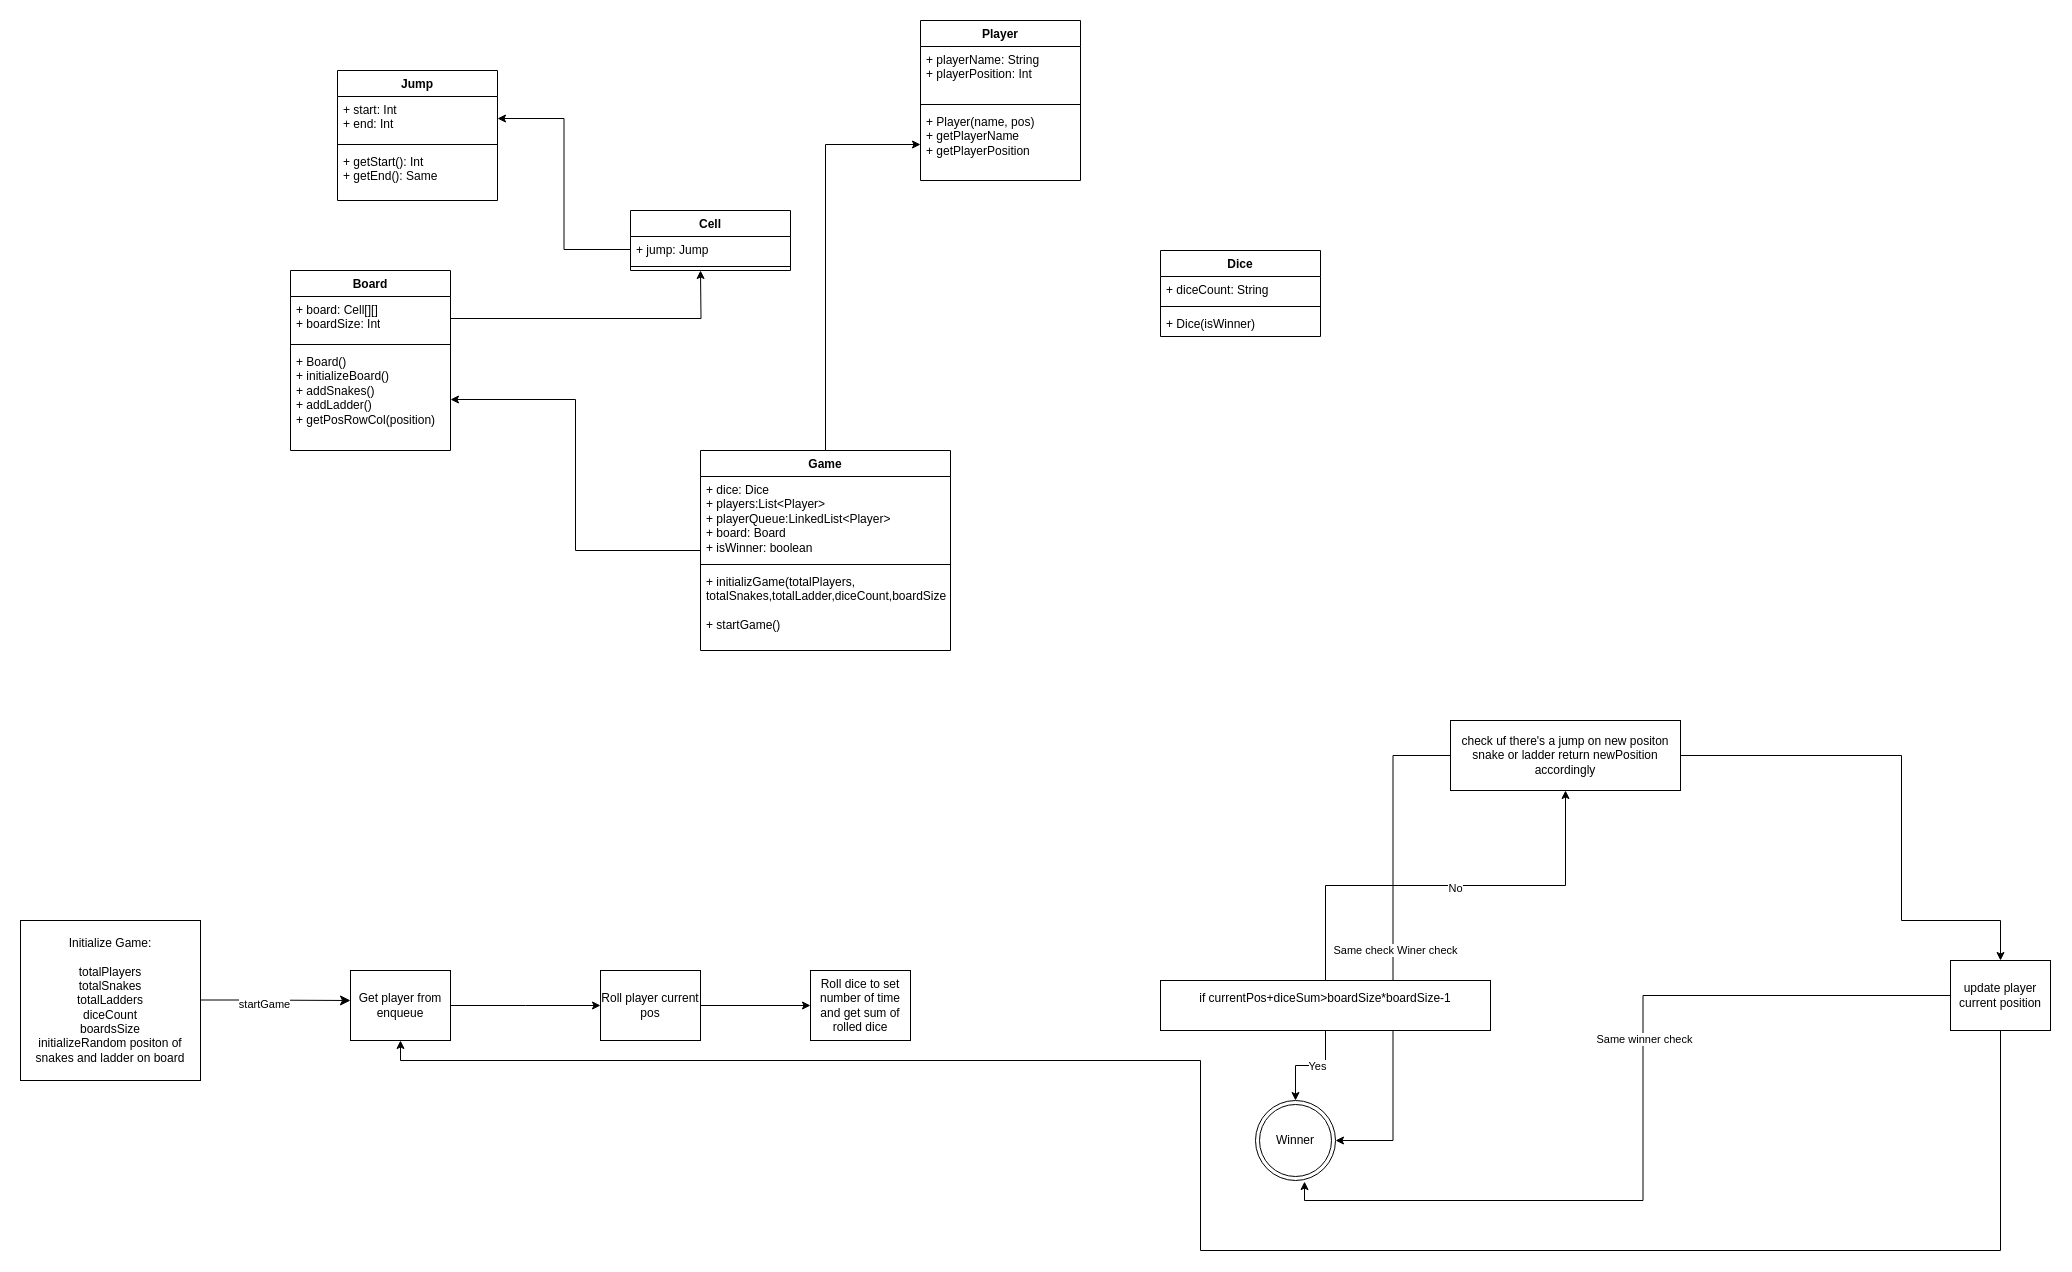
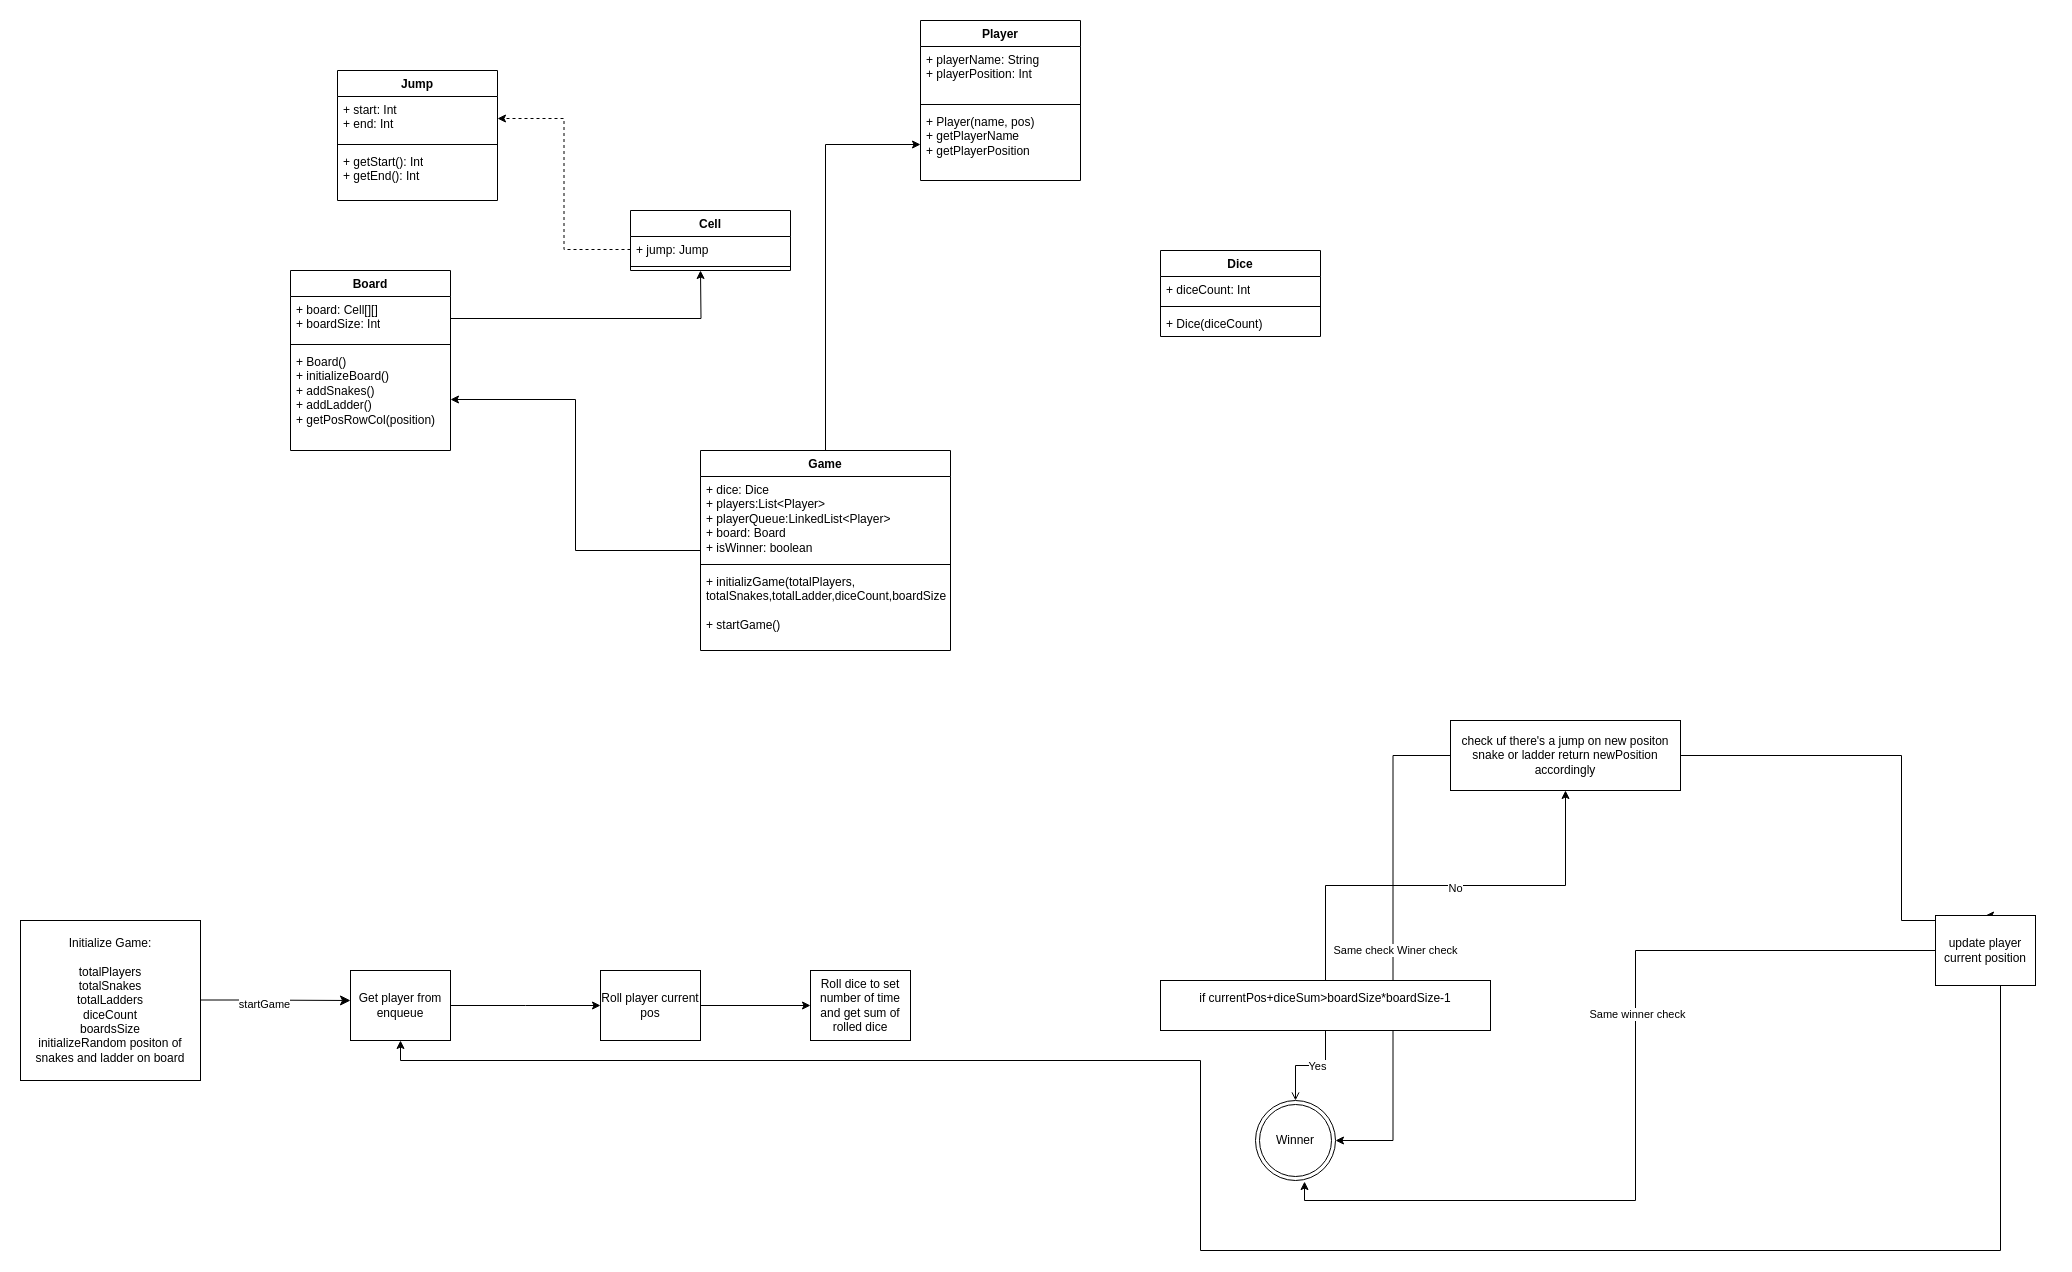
- <mxCell id="16" value="+ getStart(): Int&lt;div&gt;+ getEnd(): Same&lt;/div&gt;" style="text;strokeColor=none;fillColor=none;align=left;verticalAlign=top;spacingLeft=4;spacingRight=4;overflow=hidden;rotatable=0;points=[[0,0.5],[1,0.5]];portConstraint=eastwest;whiteSpace=wrap;html=1;" vertex="1" parent="13"><mxGeometry y="78" width="160" height="52" as="geometry" /></mxCell>
+ <mxCell id="16" value="+ getStart(): Int&lt;div&gt;+ getEnd(): Int&lt;/div&gt;" style="text;strokeColor=none;fillColor=none;align=left;verticalAlign=top;spacingLeft=4;spacingRight=4;overflow=hidden;rotatable=0;points=[[0,0.5],[1,0.5]];portConstraint=eastwest;whiteSpace=wrap;html=1;" vertex="1" parent="13"><mxGeometry y="78" width="160" height="52" as="geometry" /></mxCell>
- <mxCell id="28" style="edgeStyle=orthogonalEdgeStyle;rounded=0;orthogonalLoop=1;jettySize=auto;html=1;entryX=1;entryY=0.5;entryDx=0;entryDy=0;" edge="1" parent="1" source="11" target="14"><mxGeometry relative="1" as="geometry" /></mxCell>
+ <mxCell id="28" style="edgeStyle=orthogonalEdgeStyle;rounded=0;orthogonalLoop=1;jettySize=auto;html=1;entryX=1;entryY=0.5;entryDx=0;entryDy=0;dashed=1;" edge="1" parent="1" source="11" target="14"><mxGeometry relative="1" as="geometry" /></mxCell>
- <mxCell id="7" value="+ diceCount: String" style="text;strokeColor=none;fillColor=none;align=left;verticalAlign=top;spacingLeft=4;spacingRight=4;overflow=hidden;rotatable=0;points=[[0,0.5],[1,0.5]];portConstraint=eastwest;whiteSpace=wrap;html=1;" vertex="1" parent="6"><mxGeometry y="26" width="160" height="26" as="geometry" /></mxCell>
+ <mxCell id="7" value="+ diceCount: Int" style="text;strokeColor=none;fillColor=none;align=left;verticalAlign=top;spacingLeft=4;spacingRight=4;overflow=hidden;rotatable=0;points=[[0,0.5],[1,0.5]];portConstraint=eastwest;whiteSpace=wrap;html=1;" vertex="1" parent="6"><mxGeometry y="26" width="160" height="26" as="geometry" /></mxCell>
- <mxCell id="9" value="+ Dice(isWinner)" style="text;strokeColor=none;fillColor=none;align=left;verticalAlign=top;spacingLeft=4;spacingRight=4;overflow=hidden;rotatable=0;points=[[0,0.5],[1,0.5]];portConstraint=eastwest;whiteSpace=wrap;html=1;" vertex="1" parent="6"><mxGeometry y="60" width="160" height="26" as="geometry" /></mxCell>
+ <mxCell id="9" value="+ Dice(diceCount)" style="text;strokeColor=none;fillColor=none;align=left;verticalAlign=top;spacingLeft=4;spacingRight=4;overflow=hidden;rotatable=0;points=[[0,0.5],[1,0.5]];portConstraint=eastwest;whiteSpace=wrap;html=1;" vertex="1" parent="6"><mxGeometry y="60" width="160" height="26" as="geometry" /></mxCell>
- <mxCell id="48" value="update player current position" style="rounded=0;whiteSpace=wrap;html=1;" vertex="1" parent="1"><mxGeometry x="1950" y="960" width="100" height="70" as="geometry" /></mxCell>
+ <mxCell id="48" value="update player current position" style="rounded=0;whiteSpace=wrap;html=1;" vertex="1" parent="1"><mxGeometry x="1935" y="915" width="100" height="70" as="geometry" /></mxCell>
- <mxCell id="41" style="edgeStyle=orthogonalEdgeStyle;rounded=0;orthogonalLoop=1;jettySize=auto;html=1;" edge="1" parent="1" source="45" target="46"><mxGeometry relative="1" as="geometry"><mxPoint x="1295" y="1120" as="targetPoint" /></mxGeometry></mxCell>
+ <mxCell id="41" style="edgeStyle=orthogonalEdgeStyle;rounded=0;orthogonalLoop=1;jettySize=auto;html=1;endArrow=open;" edge="1" parent="1" source="45" target="46"><mxGeometry relative="1" as="geometry"><mxPoint x="1295" y="1120" as="targetPoint" /></mxGeometry></mxCell>
